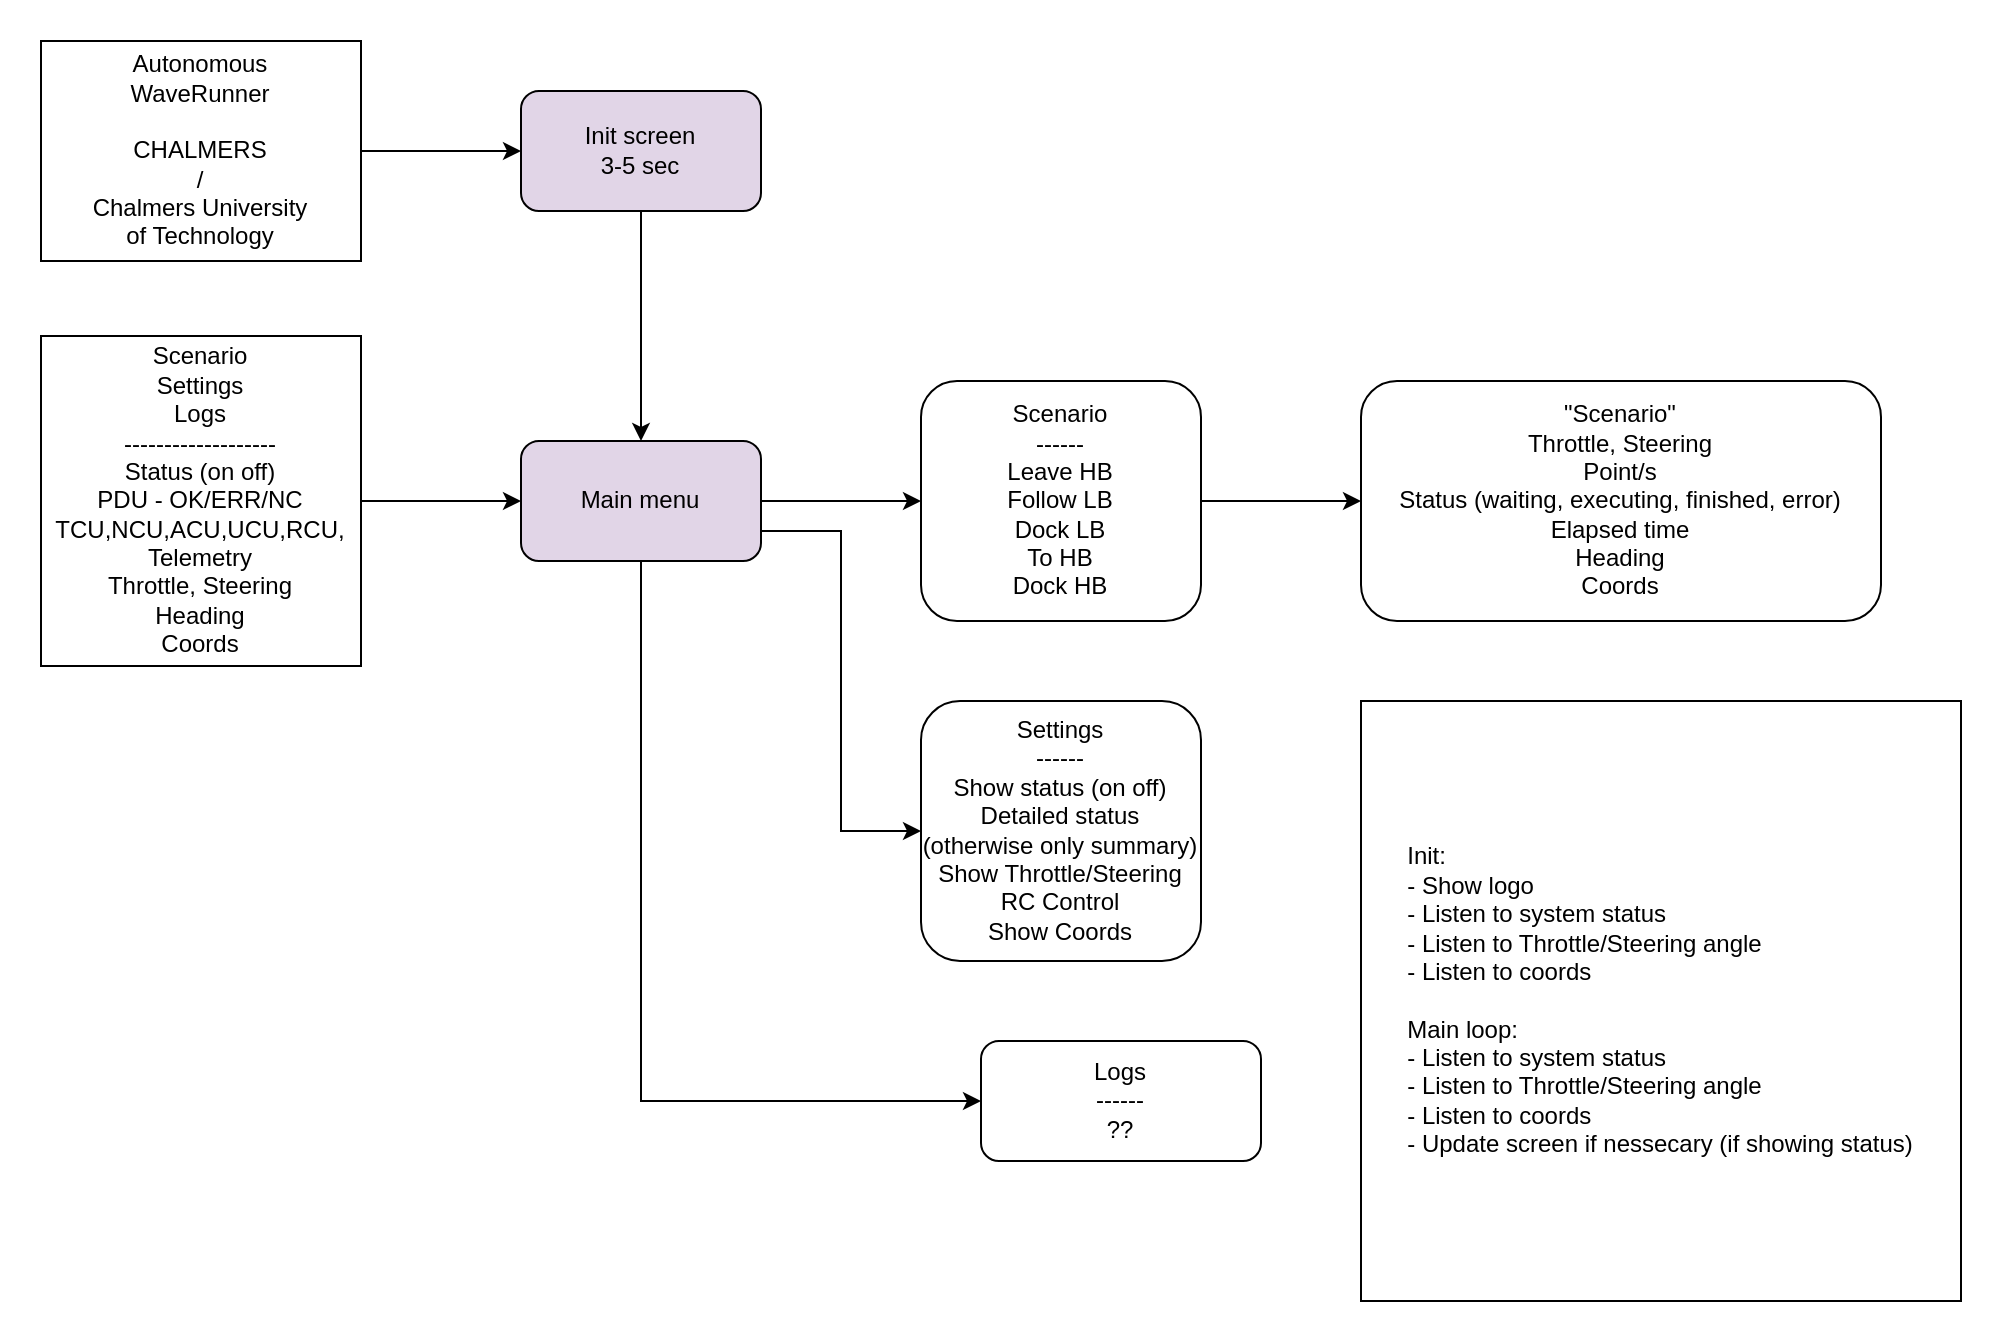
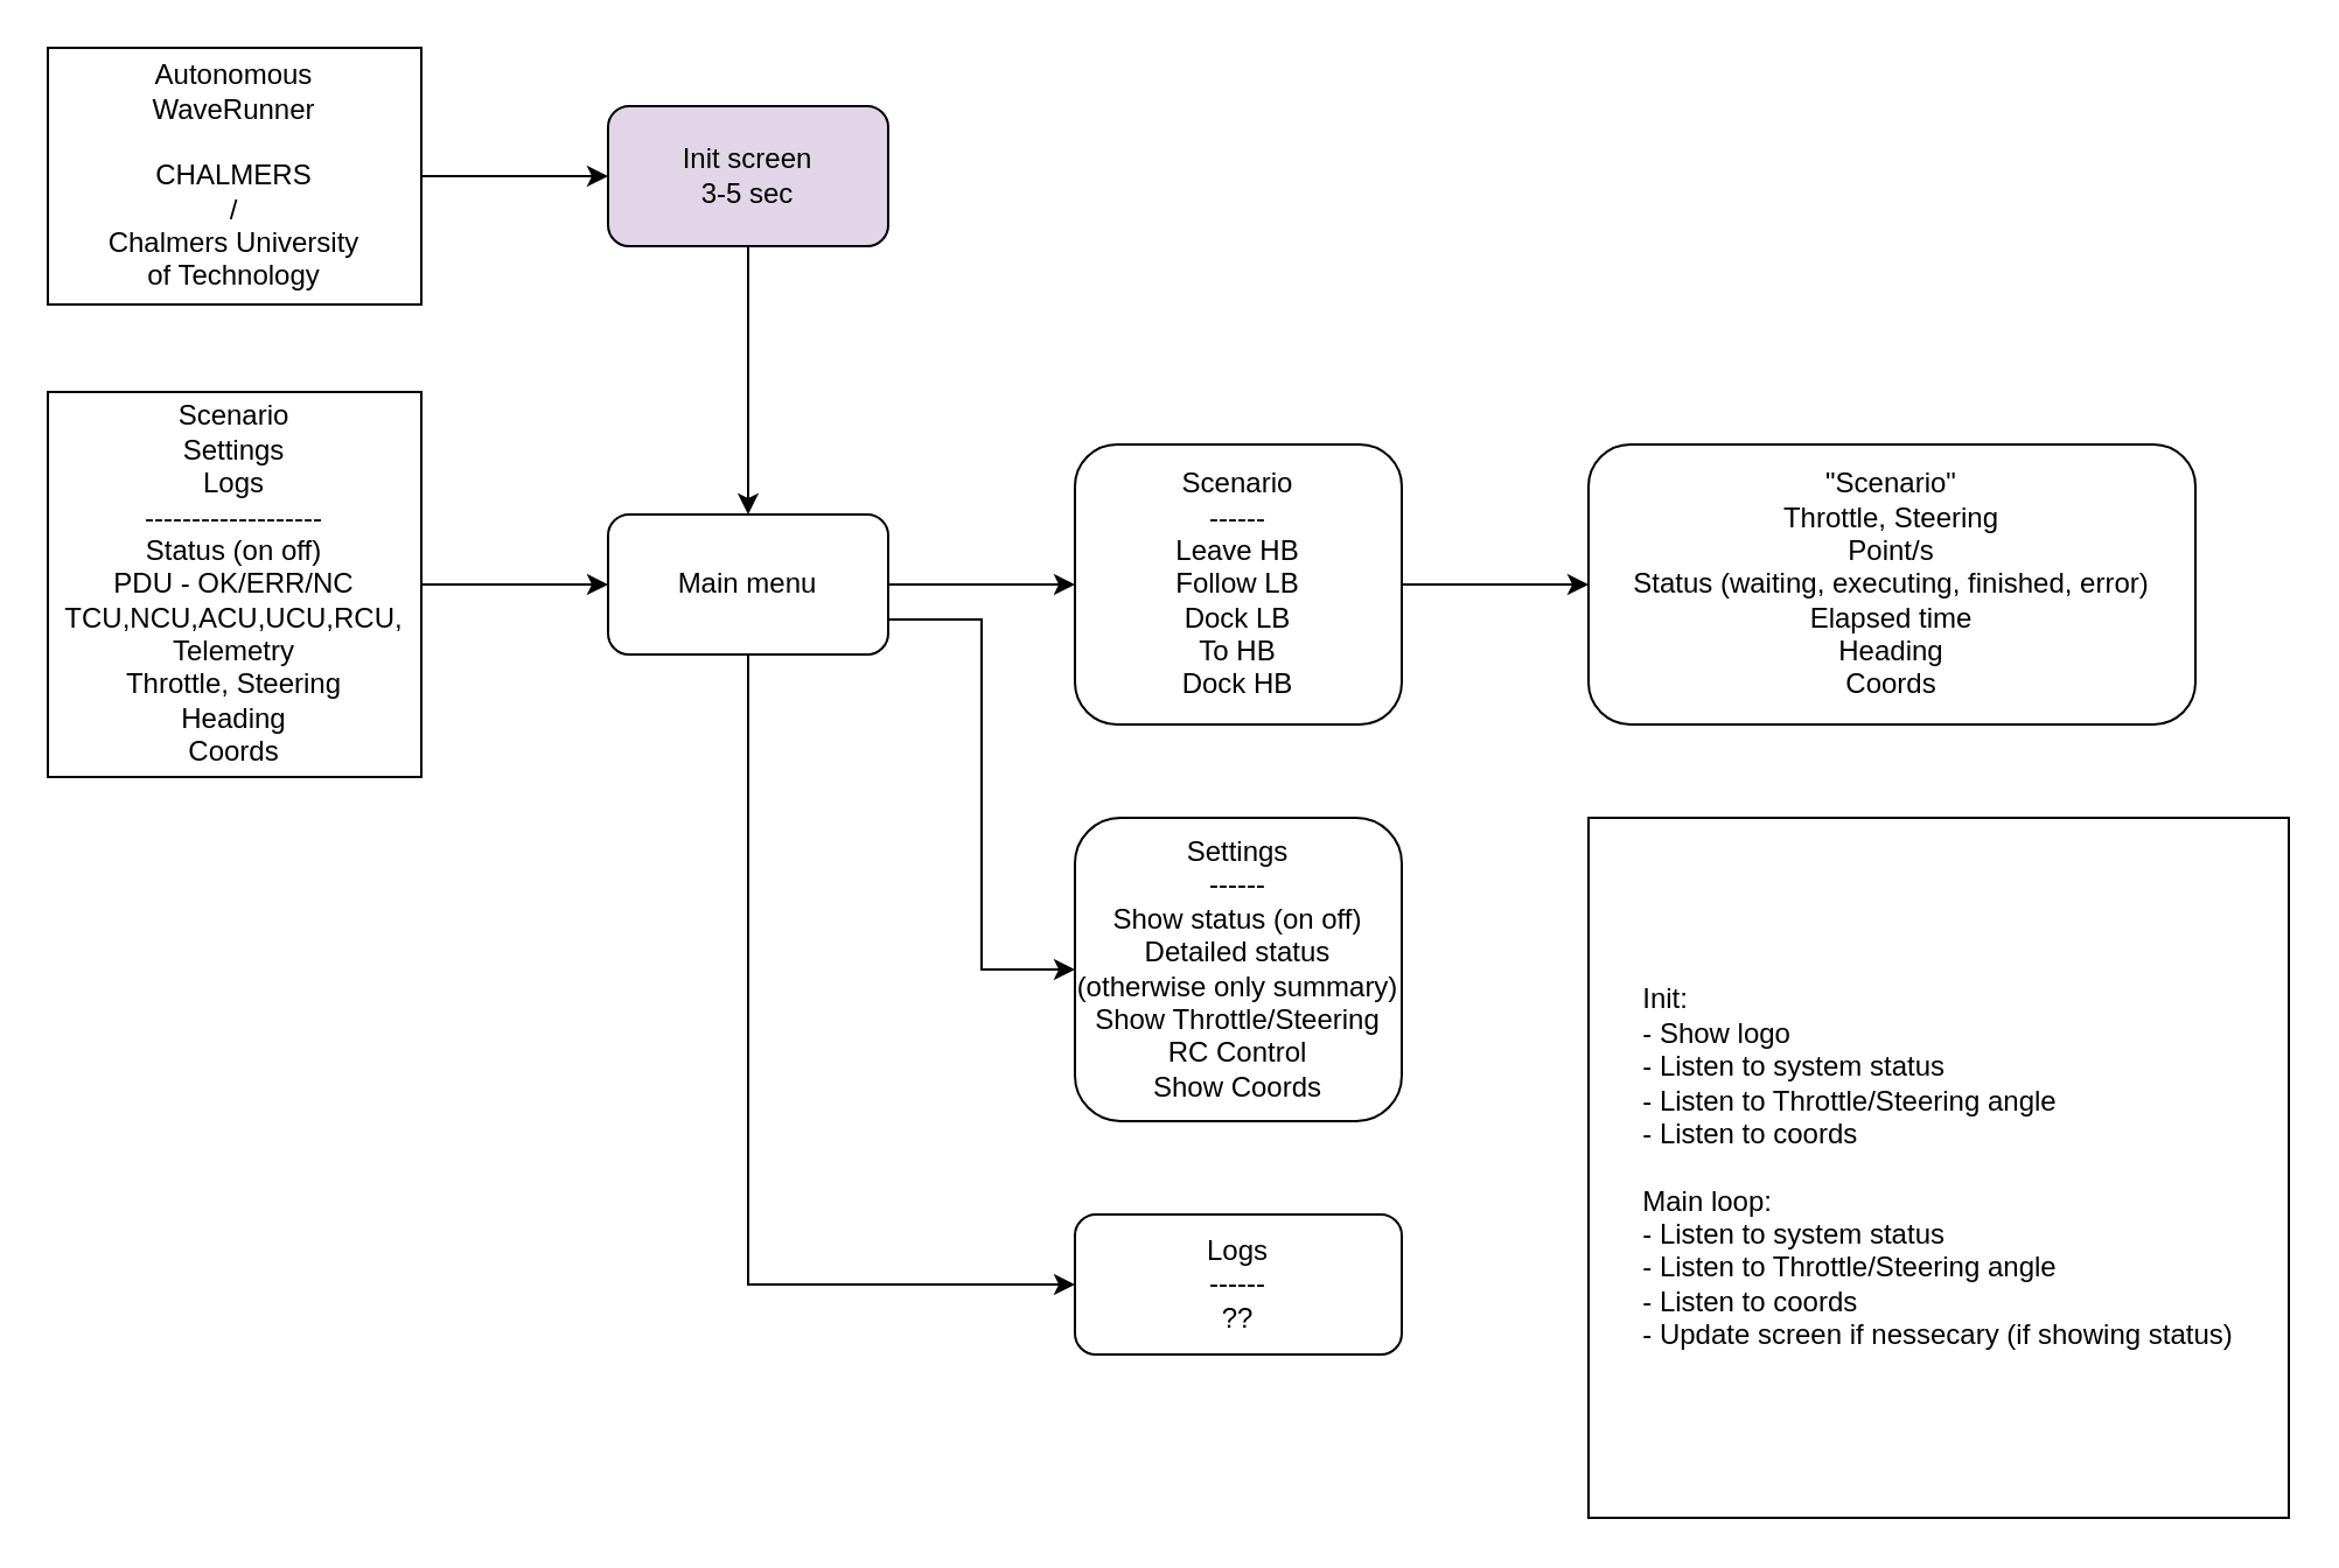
- <mxCell id="5" value="Main menu" style="rounded=1;whiteSpace=wrap;html=1;fillColor=#e1d5e7;" parent="1" vertex="1"><mxGeometry x="260" y="220" width="120" height="60" as="geometry" /></mxCell>
+ <mxCell id="5" value="Main menu" style="rounded=1;whiteSpace=wrap;html=1;" parent="1" vertex="1"><mxGeometry x="260" y="220" width="120" height="60" as="geometry" /></mxCell>
- <mxCell id="15" value="Logs&lt;br&gt;------&lt;br&gt;??" style="rounded=1;whiteSpace=wrap;html=1;" parent="1" vertex="1"><mxGeometry x="490" y="520" width="140" height="60" as="geometry" /></mxCell>
+ <mxCell id="15" value="Logs&lt;br&gt;------&lt;br&gt;??" style="rounded=1;whiteSpace=wrap;html=1;" parent="1" vertex="1"><mxGeometry x="460" y="520" width="140" height="60" as="geometry" /></mxCell>
